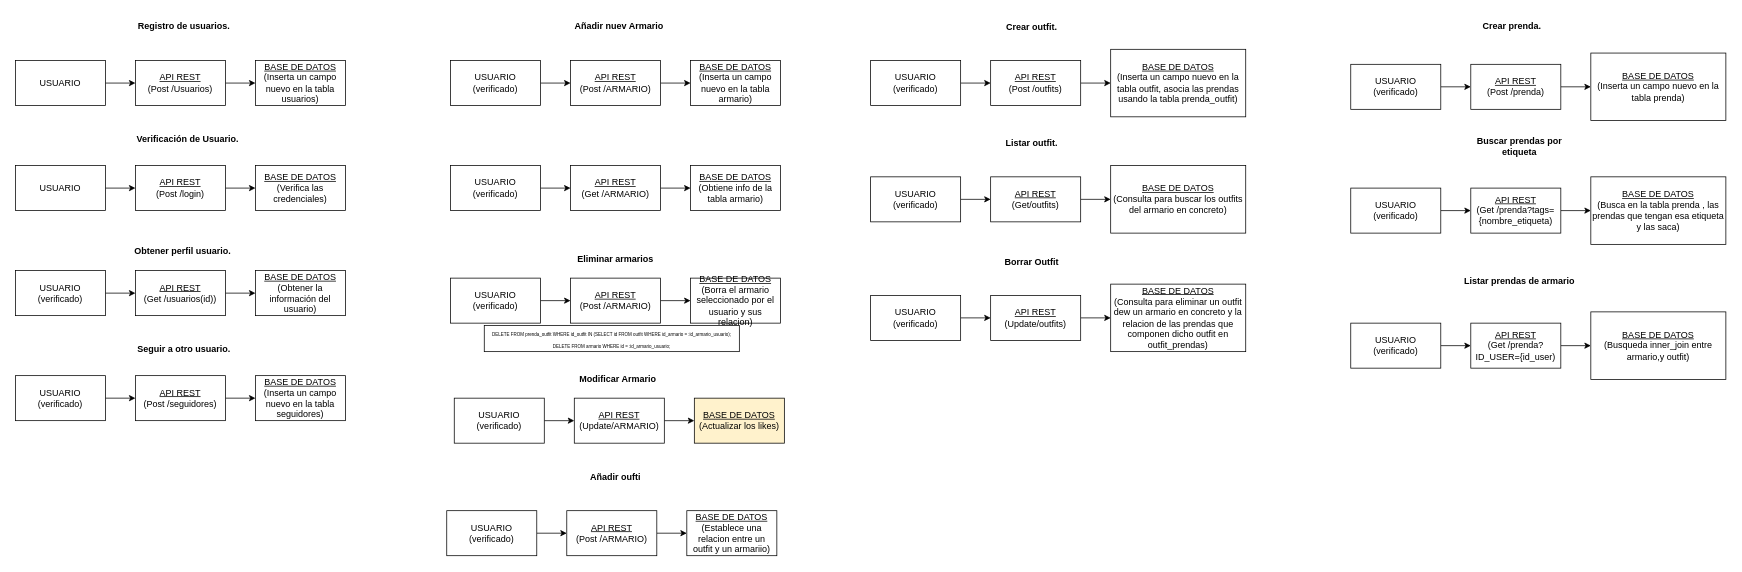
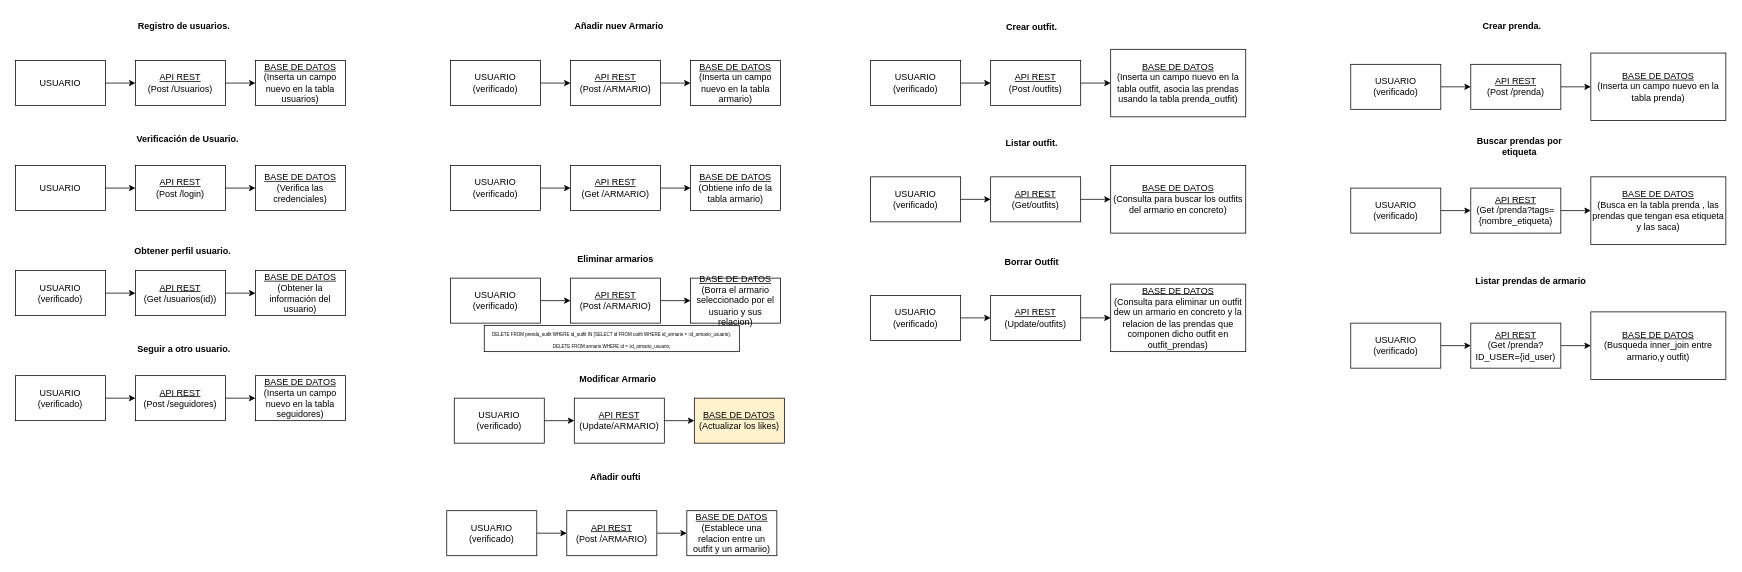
- <mxCell id="61" value="&lt;b&gt;Listar prendas de armario&lt;/b&gt;" style="text;html=1;strokeColor=none;fillColor=none;align=center;verticalAlign=middle;whiteSpace=wrap;rounded=0;" parent="1" vertex="1"><mxGeometry x="1950" y="360" width="150" height="30" as="geometry" /></mxCell>
+ <mxCell id="61" value="&lt;b&gt;Listar prendas de armario&lt;/b&gt;" style="text;html=1;strokeColor=none;fillColor=none;align=center;verticalAlign=middle;whiteSpace=wrap;rounded=0;" parent="1" vertex="1"><mxGeometry x="1965" y="360" width="150" height="30" as="geometry" /></mxCell>
